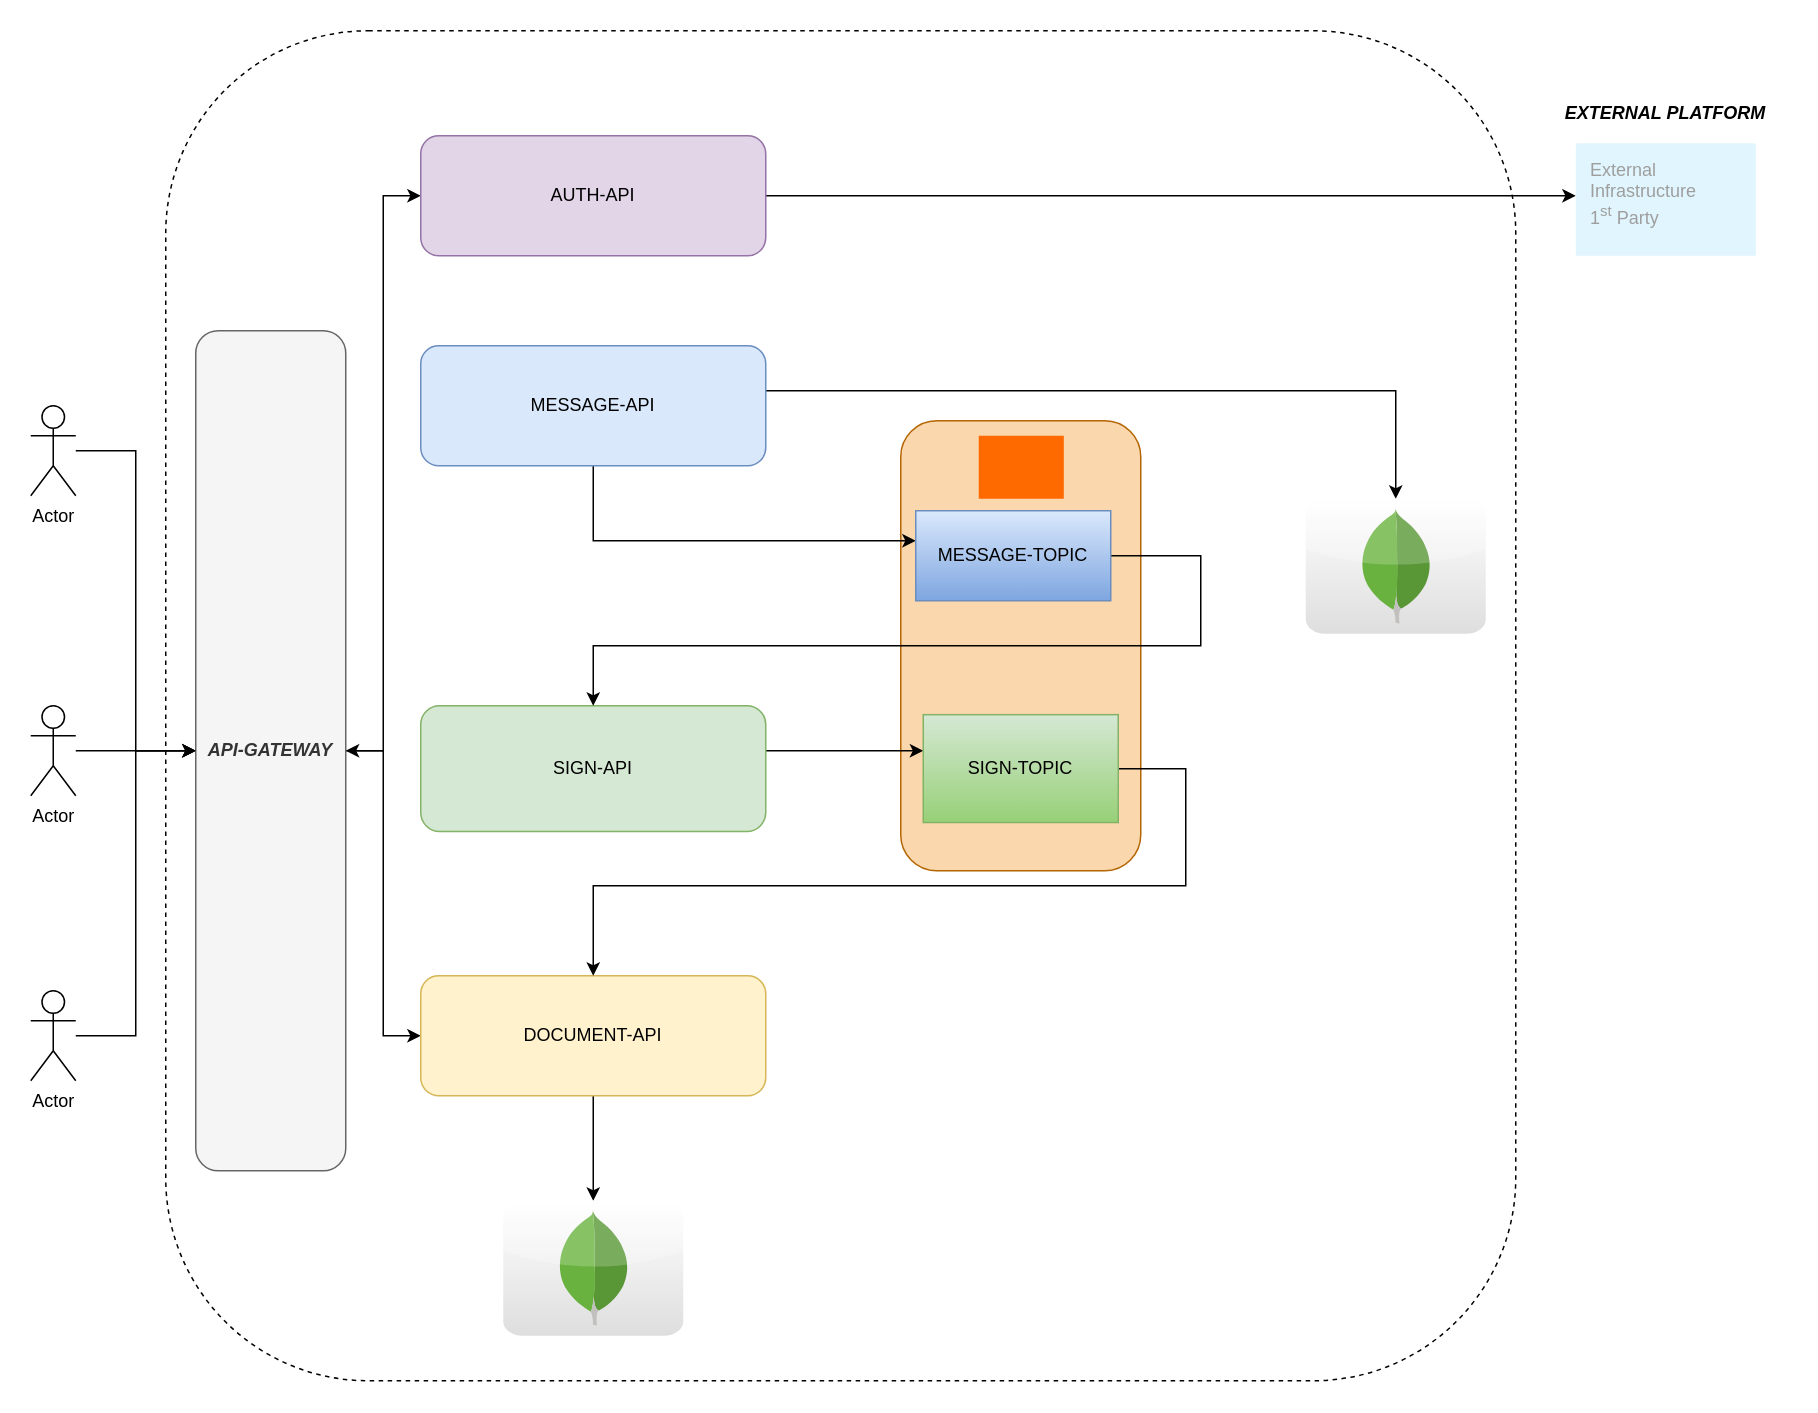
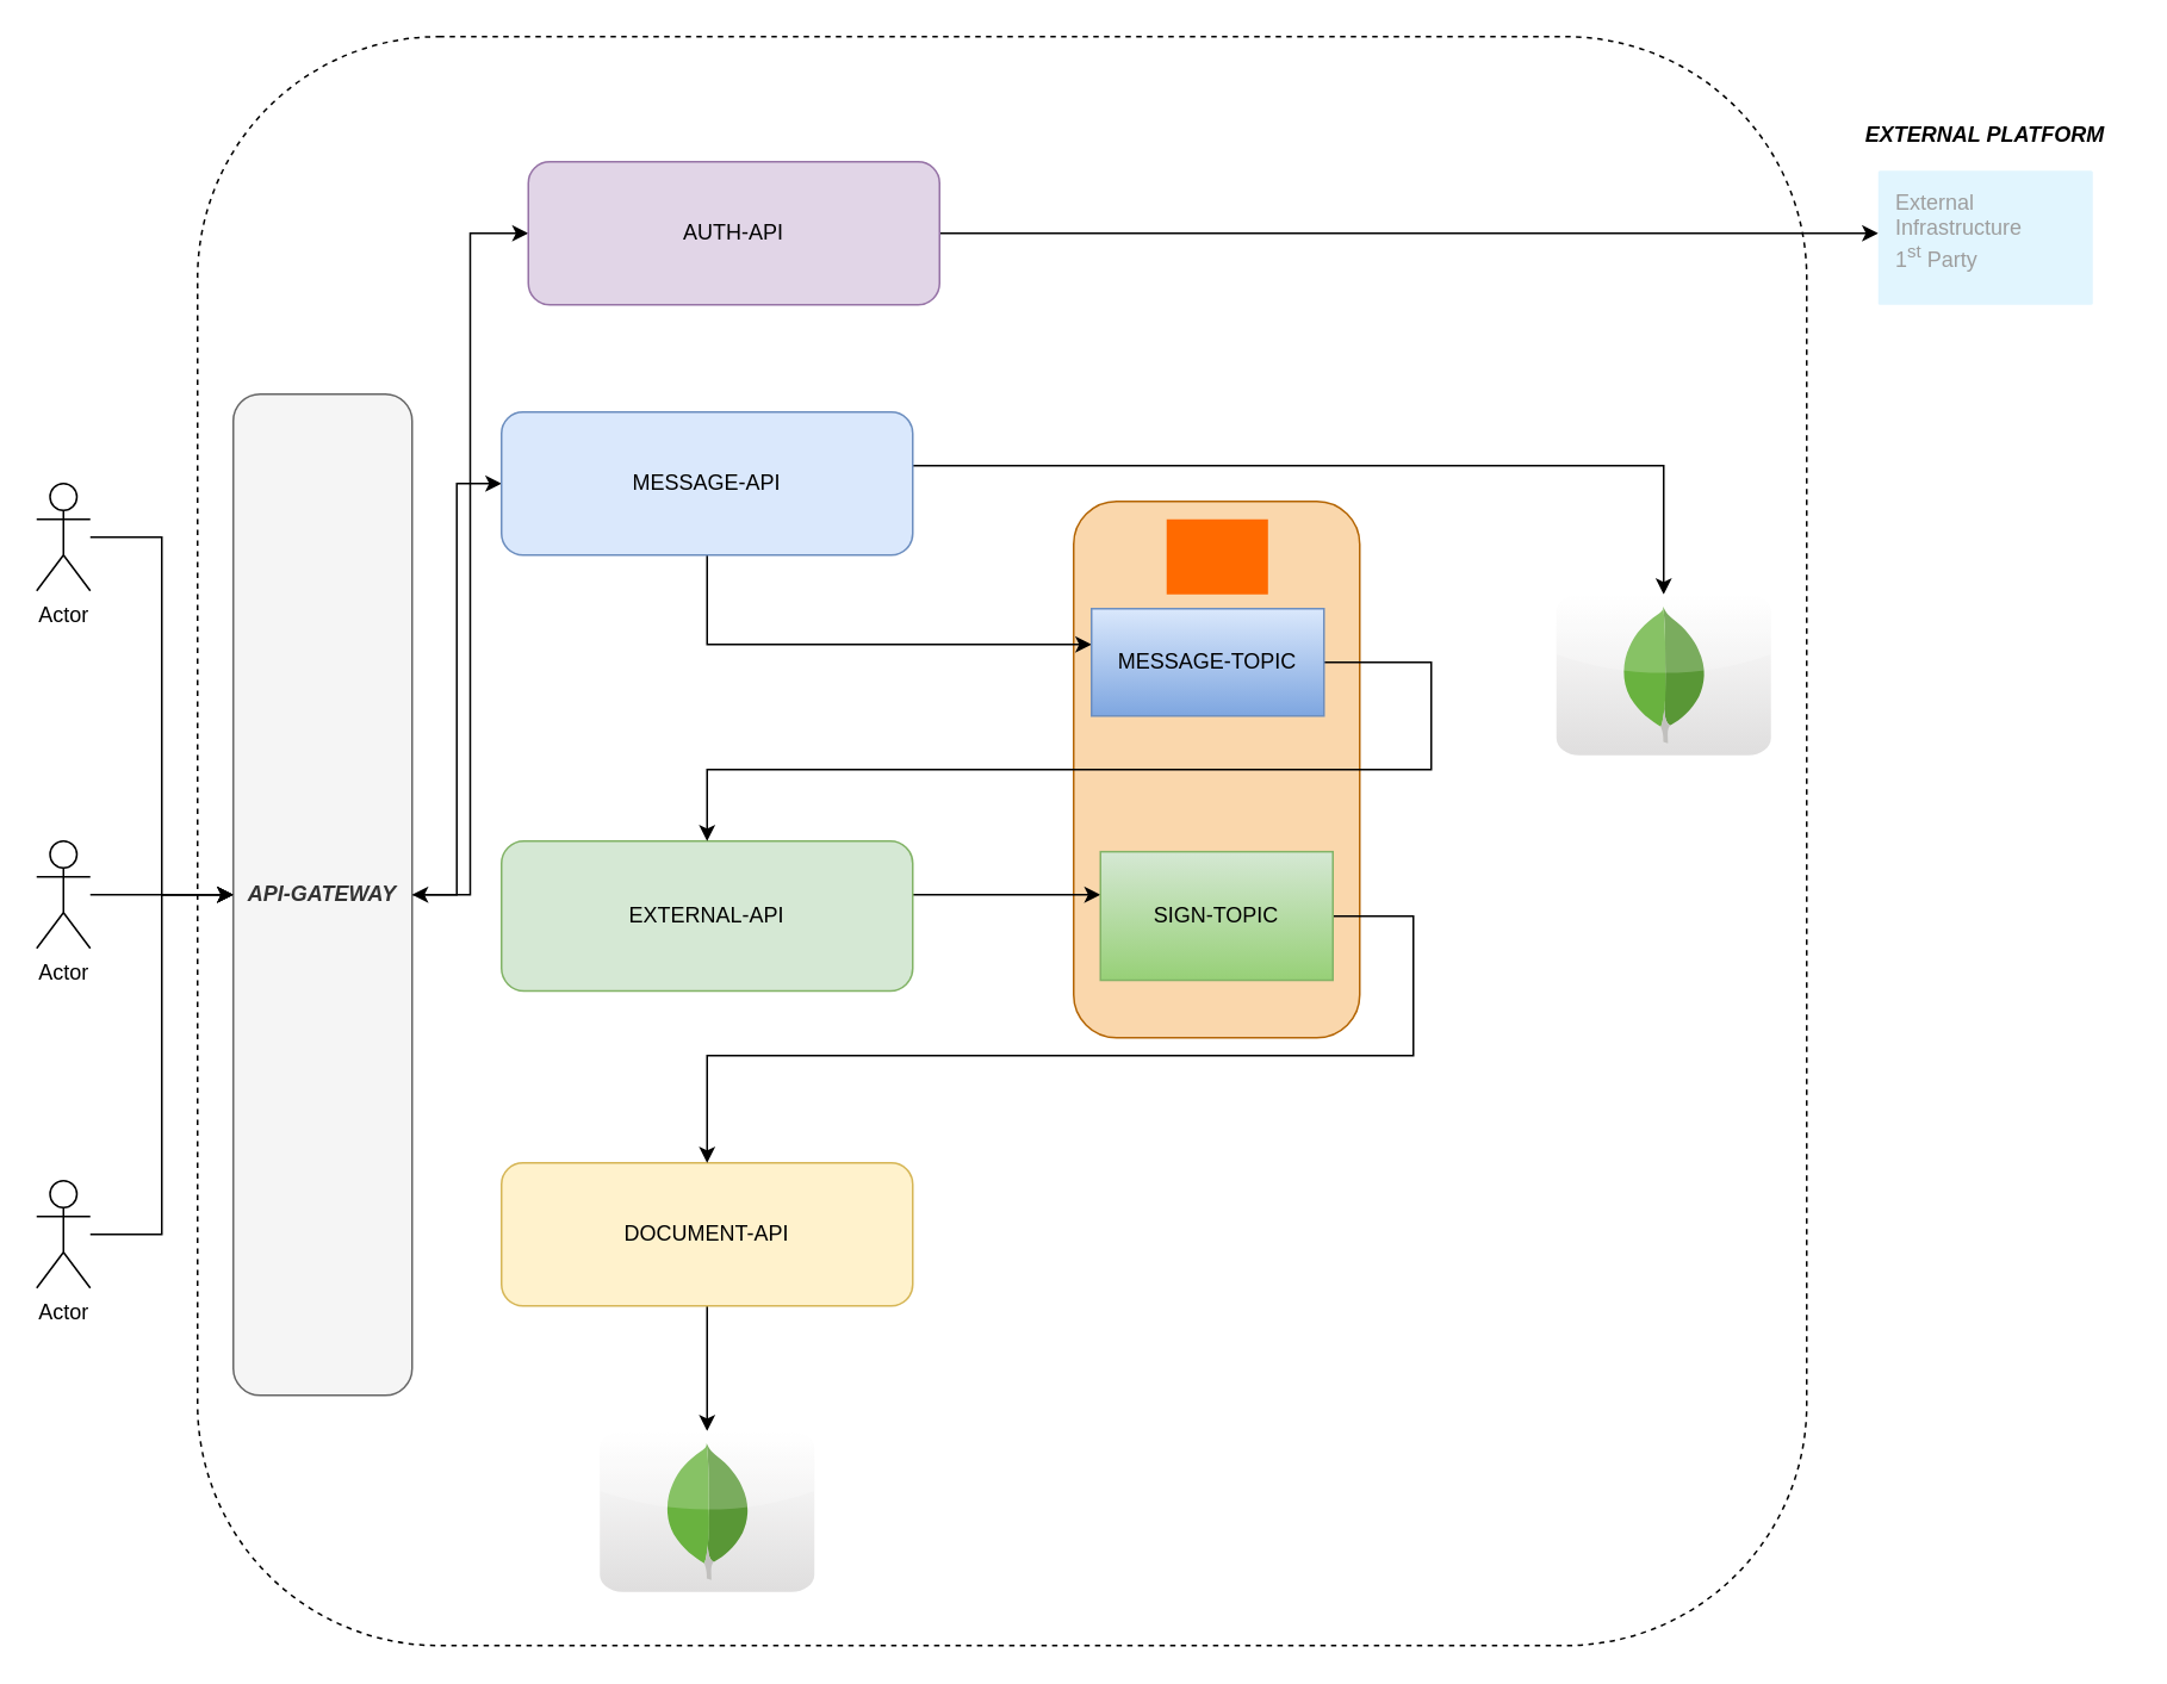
- <mxCell id="17" value="AUTH-API" style="rounded=1;whiteSpace=wrap;html=1;fillColor=#e1d5e7;strokeColor=#9673a6;" parent="1" vertex="1"><mxGeometry x="280" y="90" width="230" height="80" as="geometry" /></mxCell>
+ <mxCell id="17" value="AUTH-API" style="rounded=1;whiteSpace=wrap;html=1;fillColor=#e1d5e7;strokeColor=#9673a6;" parent="1" vertex="1"><mxGeometry x="295" y="90" width="230" height="80" as="geometry" /></mxCell>
- <mxCell id="15" value="SIGN-API" style="rounded=1;whiteSpace=wrap;html=1;fillColor=#d5e8d4;strokeColor=#82b366;" parent="1" vertex="1"><mxGeometry x="280" y="470" width="230" height="83.8" as="geometry" /></mxCell>
+ <mxCell id="15" value="EXTERNAL-API" style="rounded=1;whiteSpace=wrap;html=1;fillColor=#d5e8d4;strokeColor=#82b366;" parent="1" vertex="1"><mxGeometry x="280" y="470" width="230" height="83.8" as="geometry" /></mxCell>
- <mxCell id="7" style="edgeStyle=orthogonalEdgeStyle;rounded=0;orthogonalLoop=1;jettySize=auto;html=1;" parent="1" source="8" target="13" edge="1"><mxGeometry relative="1" as="geometry" /></mxCell>
+ <mxCell id="7" style="edgeStyle=orthogonalEdgeStyle;rounded=0;orthogonalLoop=1;jettySize=auto;html=1;" parent="1" source="8" target="11" edge="1"><mxGeometry relative="1" as="geometry" /></mxCell>
